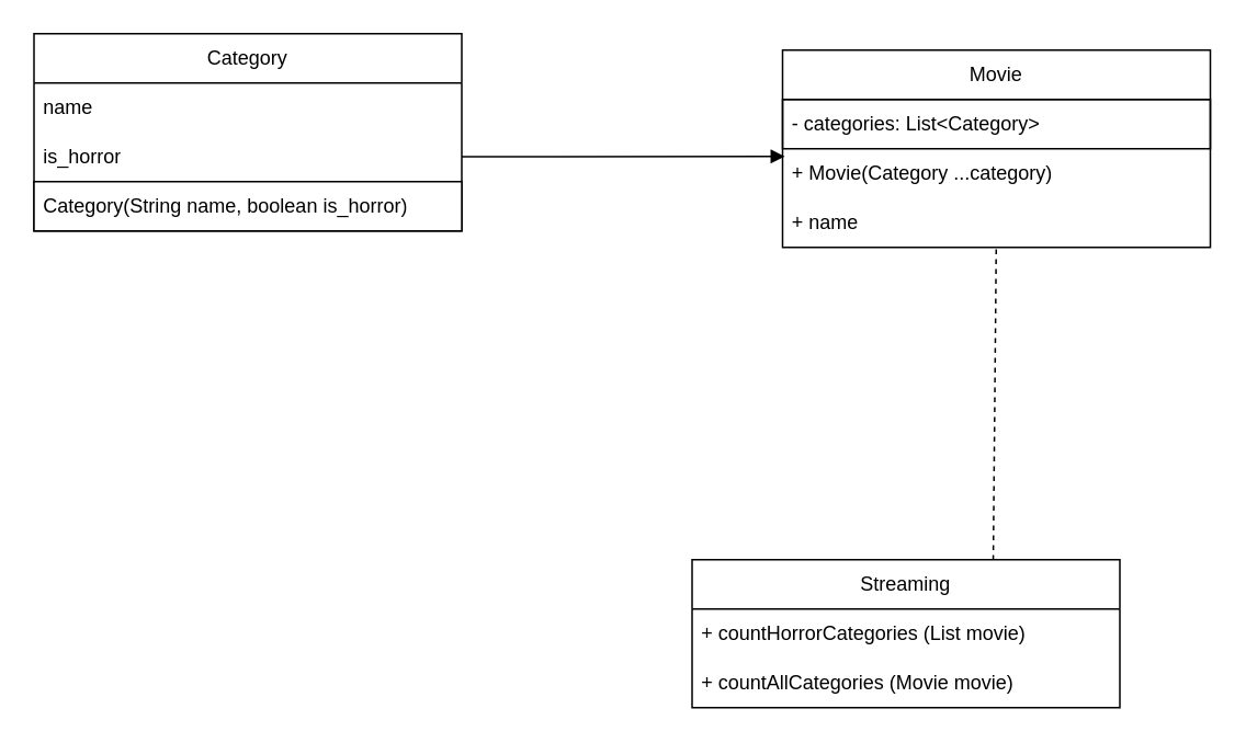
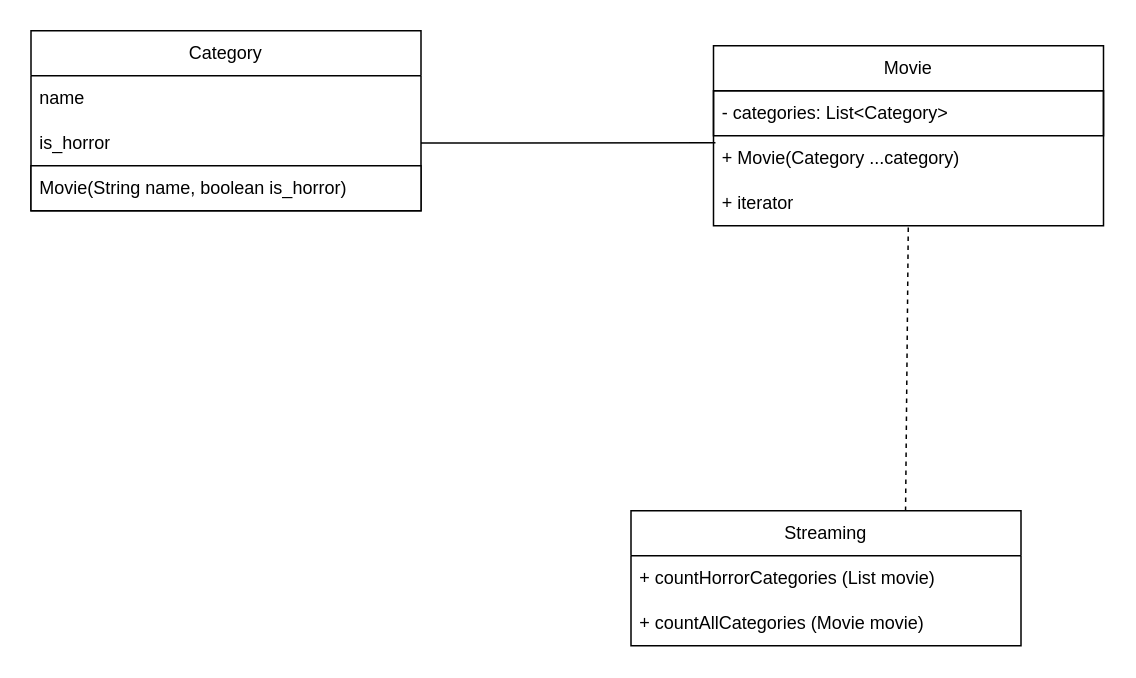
- <mxCell id="10" value="" style="endArrow=block;html=1;rounded=0;entryX=0.005;entryY=0.156;entryDx=0;entryDy=0;entryPerimeter=0;" edge="1" parent="1" source="4" target="8"><mxGeometry width="50" height="50" relative="1" as="geometry"><mxPoint x="420" y="-110" as="sourcePoint" /><mxPoint x="470" y="-160" as="targetPoint" /></mxGeometry></mxCell>
+ <mxCell id="10" value="" style="endArrow=none;html=1;rounded=0;entryX=0.005;entryY=0.156;entryDx=0;entryDy=0;entryPerimeter=0;" edge="1" parent="1" source="4" target="8"><mxGeometry width="50" height="50" relative="1" as="geometry"><mxPoint x="420" y="-110" as="sourcePoint" /><mxPoint x="470" y="-160" as="targetPoint" /></mxGeometry></mxCell>
- <mxCell id="5" value="Category(String name, boolean is_horror)" style="text;strokeColor=default;fillColor=default;align=left;verticalAlign=middle;spacingLeft=4;spacingRight=4;overflow=hidden;points=[[0,0.5],[1,0.5]];portConstraint=eastwest;rotatable=0;whiteSpace=wrap;html=1;" vertex="1" parent="2"><mxGeometry y="90" width="260" height="30" as="geometry" /></mxCell>
+ <mxCell id="5" value="Movie(String name, boolean is_horror)" style="text;strokeColor=default;fillColor=default;align=left;verticalAlign=middle;spacingLeft=4;spacingRight=4;overflow=hidden;points=[[0,0.5],[1,0.5]];portConstraint=eastwest;rotatable=0;whiteSpace=wrap;html=1;" vertex="1" parent="2"><mxGeometry y="90" width="260" height="30" as="geometry" /></mxCell>
- <mxCell id="9" value="+ name" style="text;strokeColor=none;fillColor=none;align=left;verticalAlign=middle;spacingLeft=4;spacingRight=4;overflow=hidden;points=[[0,0.5],[1,0.5]];portConstraint=eastwest;rotatable=0;whiteSpace=wrap;html=1;" vertex="1" parent="6"><mxGeometry y="90" width="260" height="30" as="geometry" /></mxCell>
+ <mxCell id="9" value="+ iterator" style="text;strokeColor=none;fillColor=none;align=left;verticalAlign=middle;spacingLeft=4;spacingRight=4;overflow=hidden;points=[[0,0.5],[1,0.5]];portConstraint=eastwest;rotatable=0;whiteSpace=wrap;html=1;" vertex="1" parent="6"><mxGeometry y="90" width="260" height="30" as="geometry" /></mxCell>
